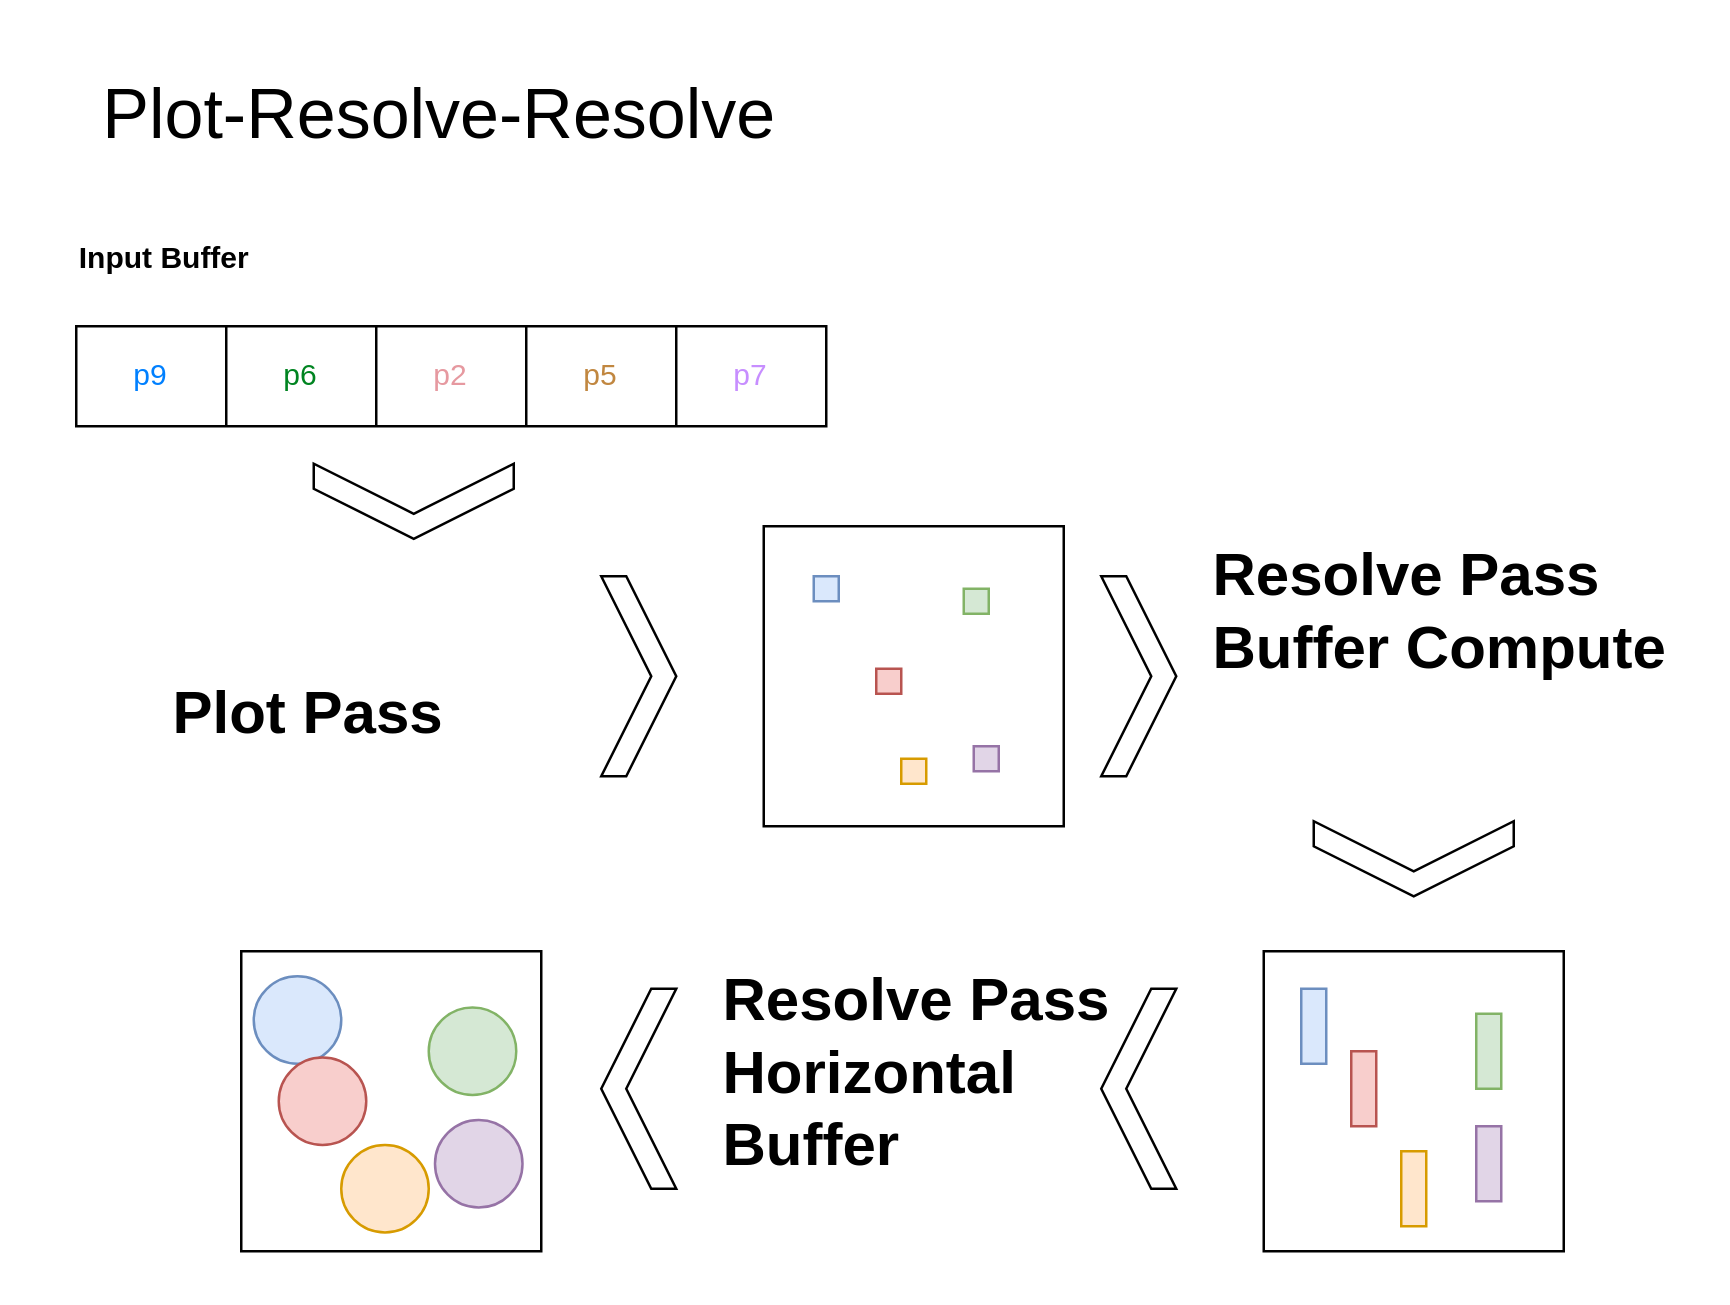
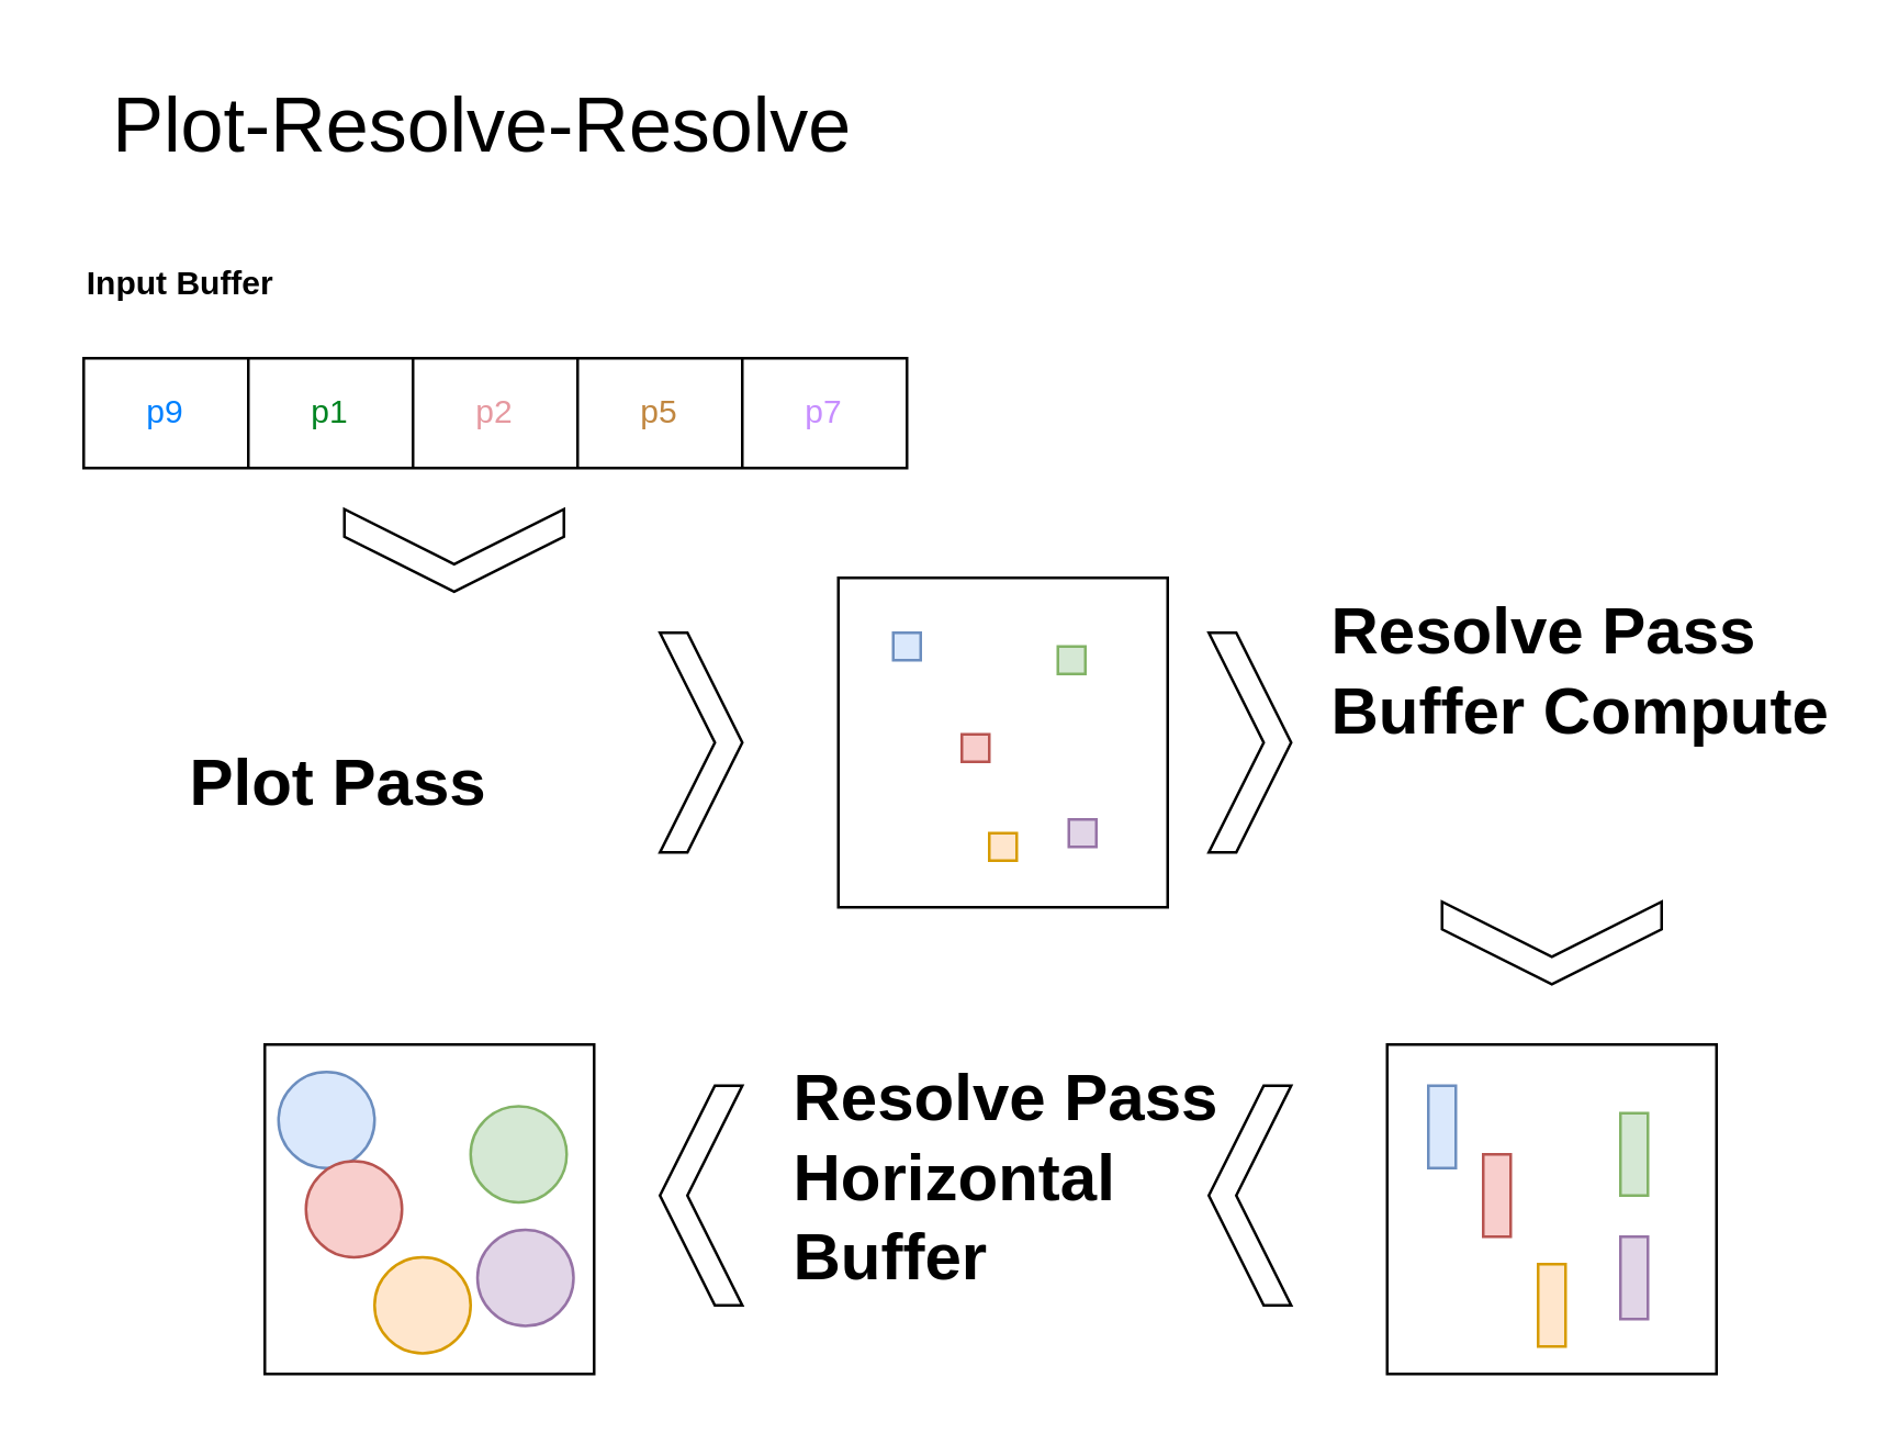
- <mxCell id="5" value="&lt;font color=&quot;#008421&quot;&gt;p6&lt;/font&gt;" style="shape=partialRectangle;html=1;whiteSpace=wrap;connectable=0;strokeColor=inherit;overflow=hidden;fillColor=none;top=0;left=0;bottom=0;right=0;pointerEvents=1;" parent="3" vertex="1"><mxGeometry x="60" width="60" height="40" as="geometry"><mxRectangle width="60" height="40" as="alternateBounds" /></mxGeometry></mxCell>
+ <mxCell id="5" value="&lt;font color=&quot;#008421&quot;&gt;p1&lt;/font&gt;" style="shape=partialRectangle;html=1;whiteSpace=wrap;connectable=0;strokeColor=inherit;overflow=hidden;fillColor=none;top=0;left=0;bottom=0;right=0;pointerEvents=1;" parent="3" vertex="1"><mxGeometry x="60" width="60" height="40" as="geometry"><mxRectangle width="60" height="40" as="alternateBounds" /></mxGeometry></mxCell>
